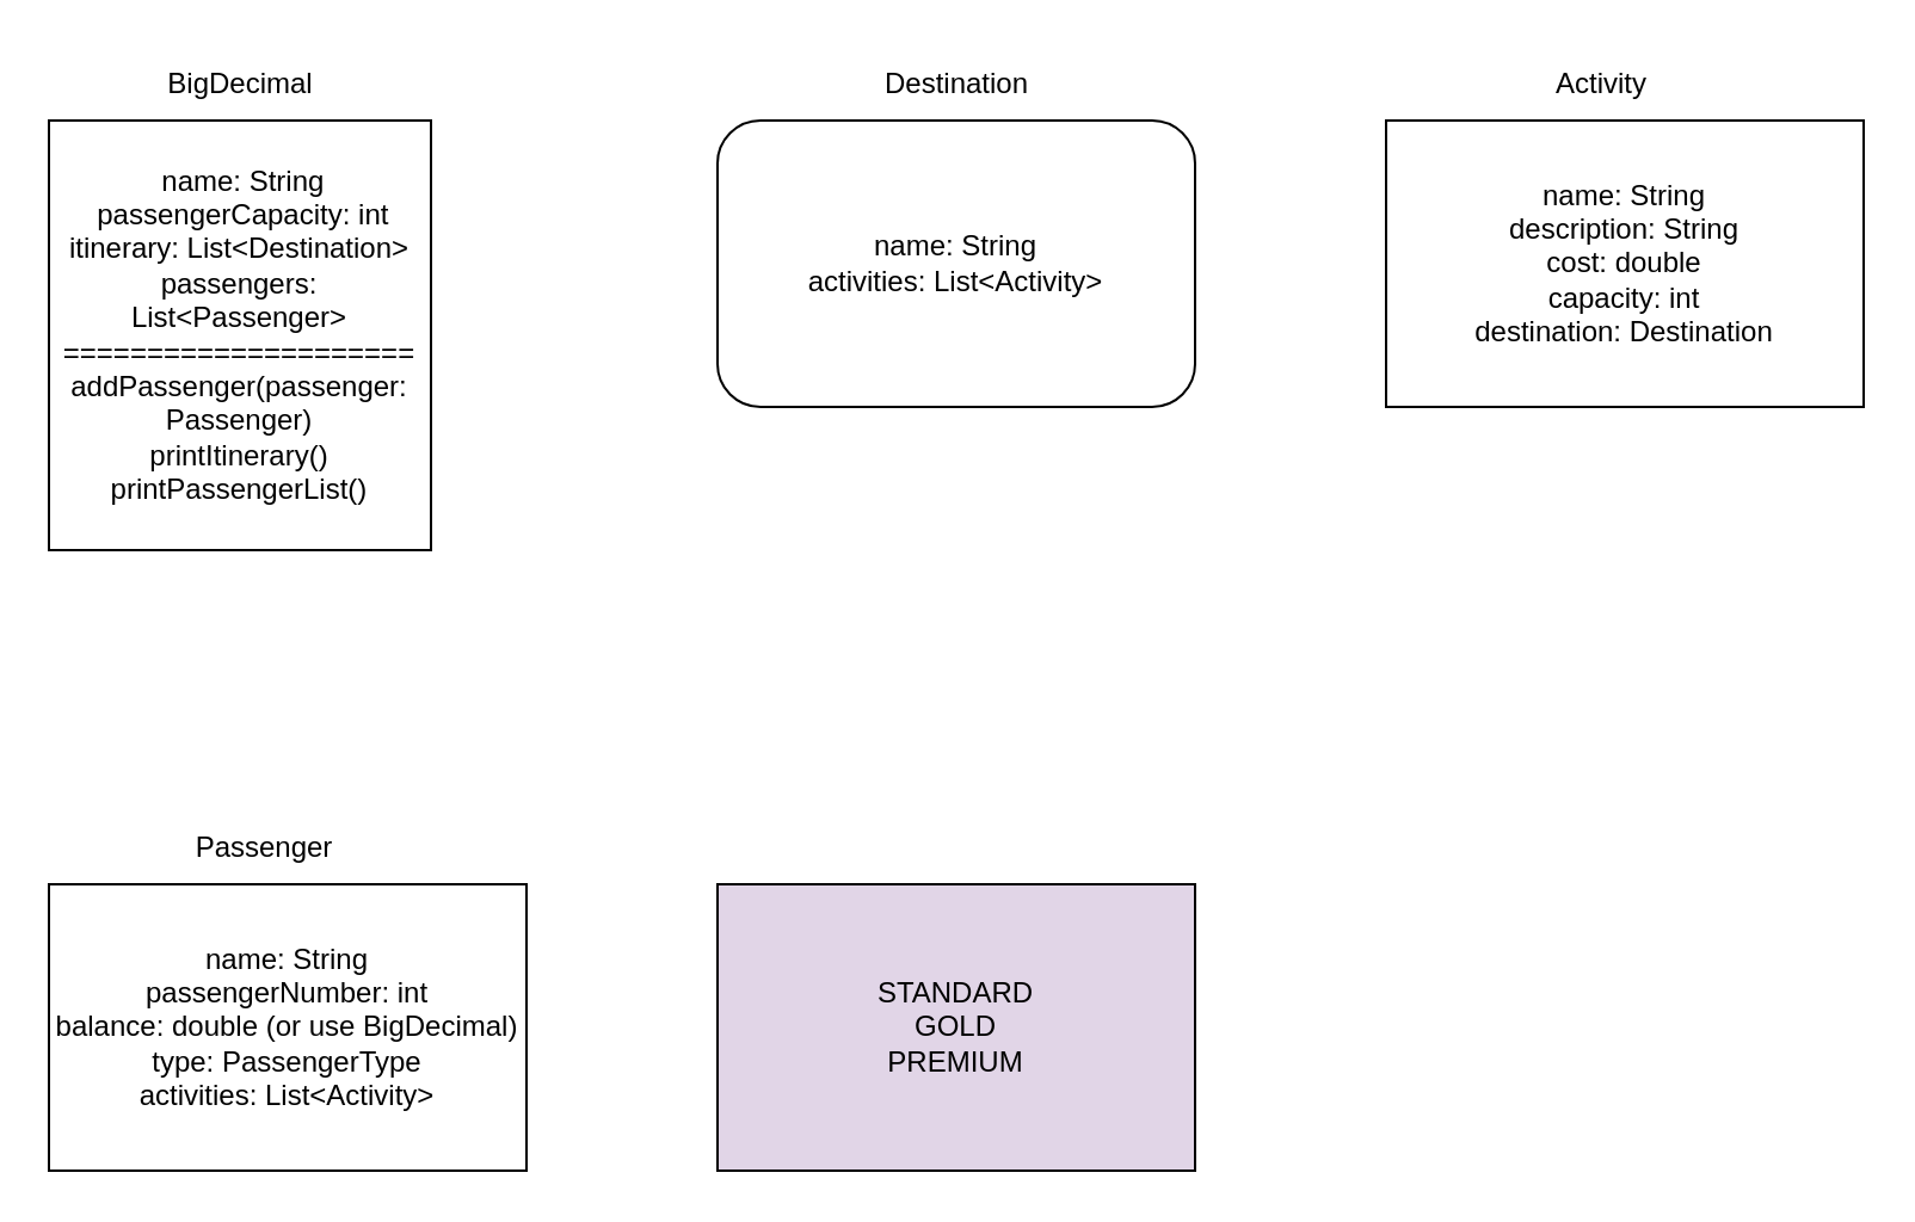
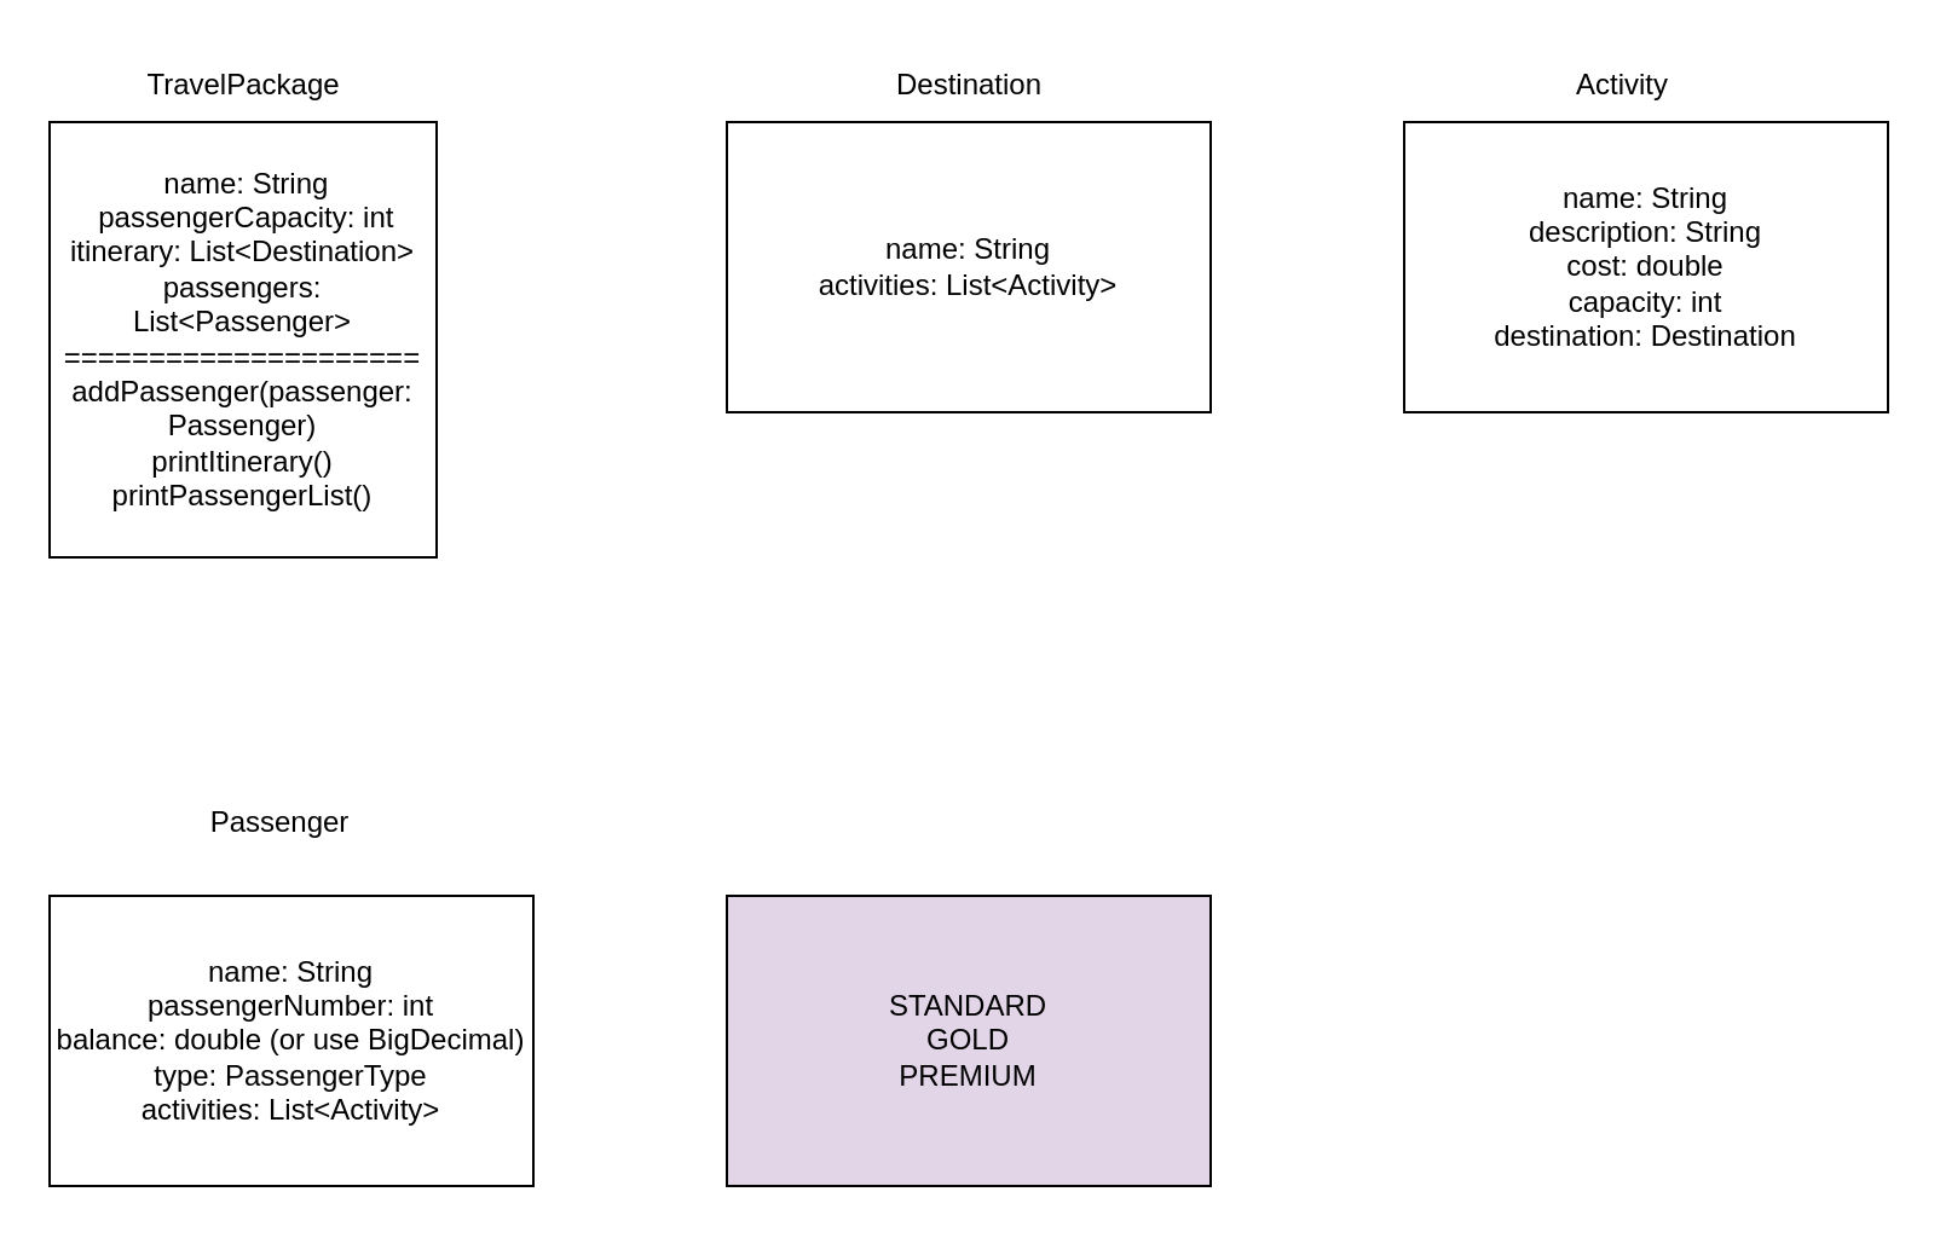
- <mxCell id="3" value="BigDecimal" style="text;html=1;align=center;verticalAlign=middle;resizable=0;points=[];autosize=1;strokeColor=none;fillColor=none;" vertex="1" parent="1"><mxGeometry x="50" y="20" width="100" height="30" as="geometry" /></mxCell>
+ <mxCell id="3" value="TravelPackage" style="text;html=1;align=center;verticalAlign=middle;resizable=0;points=[];autosize=1;strokeColor=none;fillColor=none;" vertex="1" parent="1"><mxGeometry x="50" y="20" width="100" height="30" as="geometry" /></mxCell>
- <mxCell id="4" value="name: String&lt;br&gt;activities: List&amp;lt;Activity&amp;gt; " style="whiteSpace=wrap;html=1;rounded=1;" vertex="1" parent="1"><mxGeometry x="300" y="50" width="200" height="120" as="geometry" /></mxCell>
+ <mxCell id="4" value="name: String&lt;br&gt;activities: List&amp;lt;Activity&amp;gt; " style="rounded=0;whiteSpace=wrap;html=1;" vertex="1" parent="1"><mxGeometry x="300" y="50" width="200" height="120" as="geometry" /></mxCell>
- <mxCell id="9" value="Passenger" style="text;html=1;align=center;verticalAlign=middle;resizable=0;points=[];autosize=1;strokeColor=none;fillColor=none;" vertex="1" parent="1"><mxGeometry x="70" y="340" width="80" height="30" as="geometry" /></mxCell>
+ <mxCell id="9" value="Passenger" style="text;html=1;align=center;verticalAlign=middle;resizable=0;points=[];autosize=1;strokeColor=none;fillColor=none;" vertex="1" parent="1"><mxGeometry x="75" y="325" width="80" height="30" as="geometry" /></mxCell>
